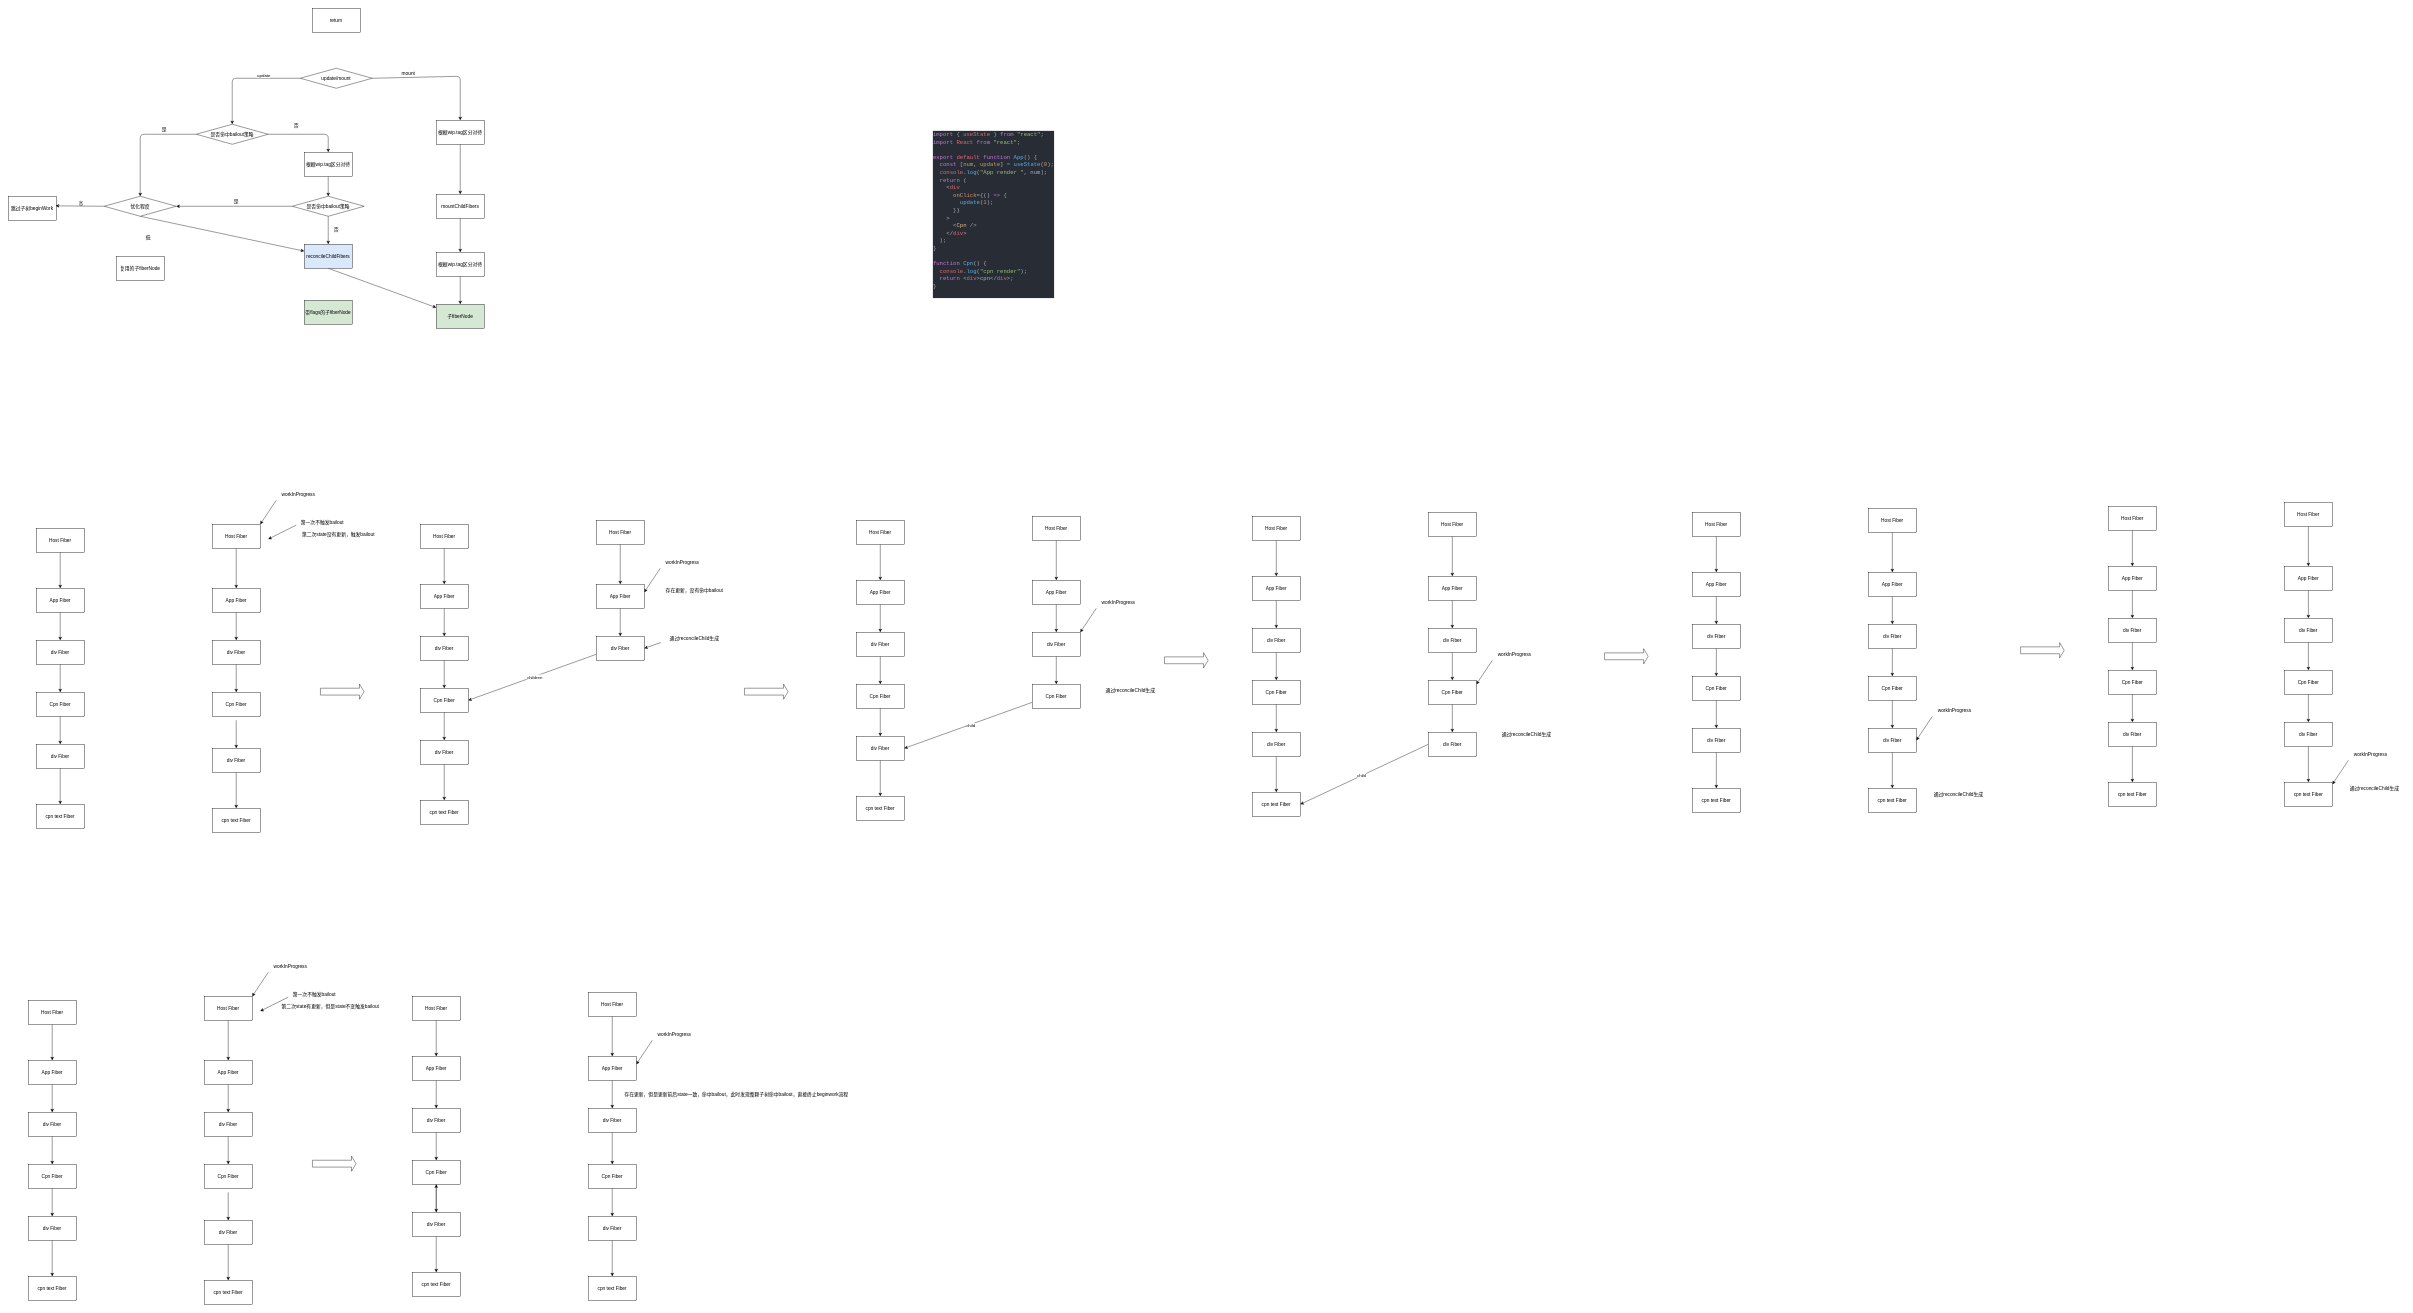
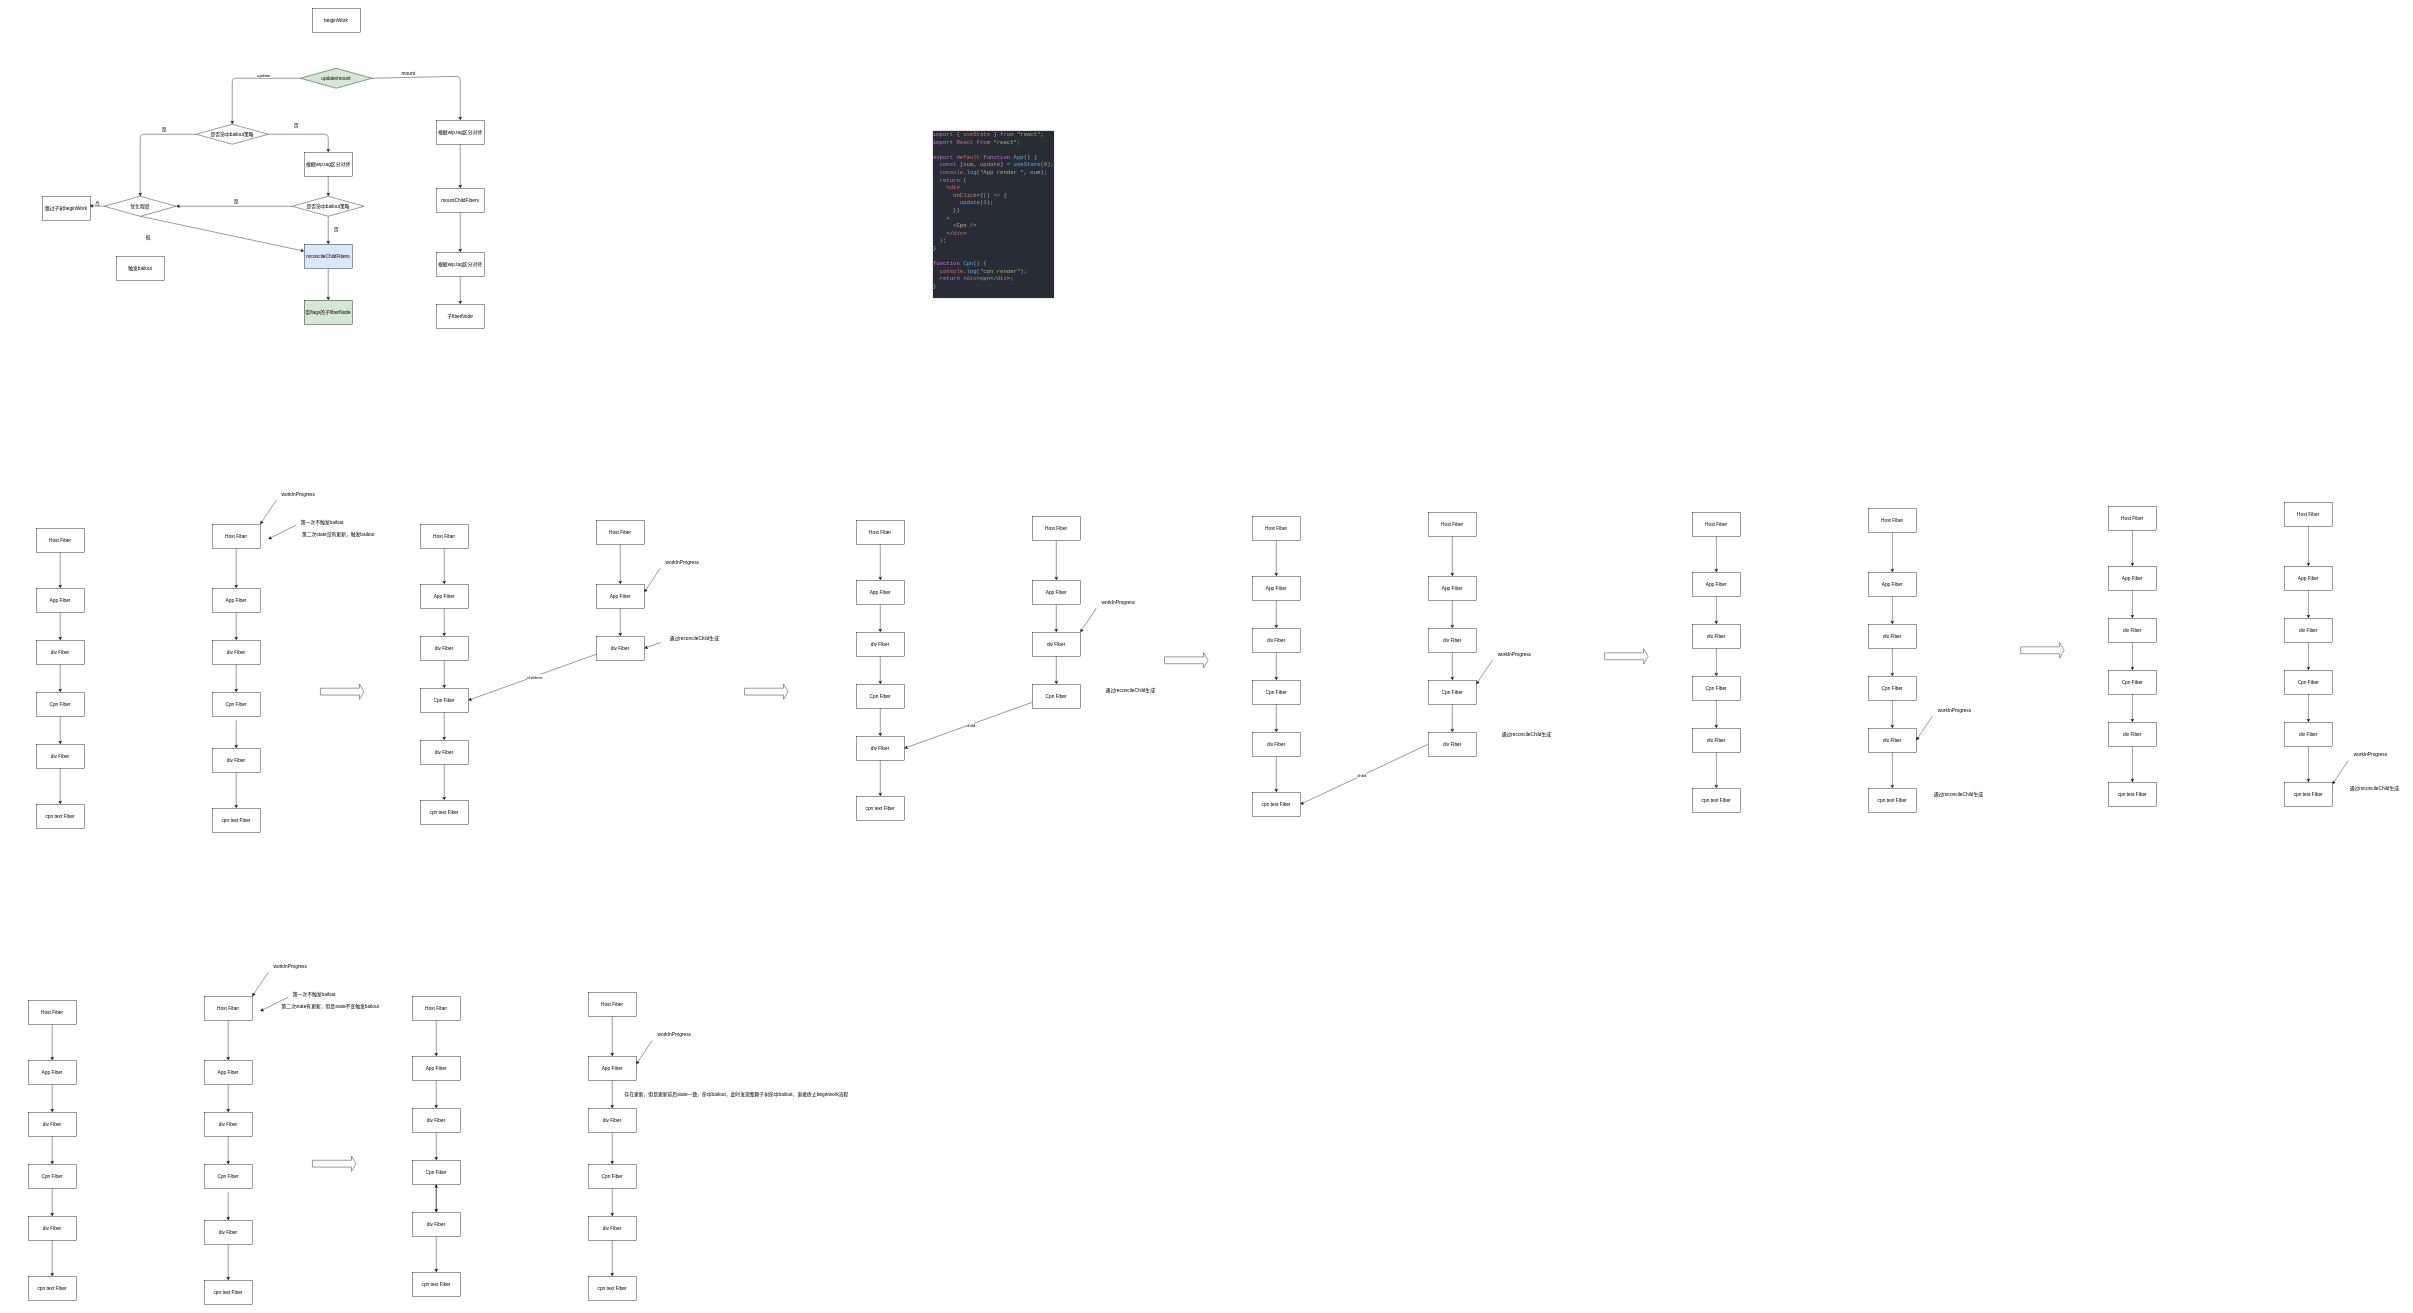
- <mxCell id="2" value="return" style="rounded=0;whiteSpace=wrap;html=1;" parent="1" vertex="1"><mxGeometry x="780" y="20" width="120" height="60" as="geometry" /></mxCell>
+ <mxCell id="2" value="beiginWork" style="rounded=0;whiteSpace=wrap;html=1;" parent="1" vertex="1"><mxGeometry x="780" y="20" width="120" height="60" as="geometry" /></mxCell>
- <mxCell id="6" value="update/mount" style="rhombus;whiteSpace=wrap;html=1;" parent="1" vertex="1"><mxGeometry x="750" y="170" width="180" height="50" as="geometry" /></mxCell>
+ <mxCell id="6" value="update/mount" style="rhombus;whiteSpace=wrap;html=1;fillColor=#d5e8d4;" parent="1" vertex="1"><mxGeometry x="750" y="170" width="180" height="50" as="geometry" /></mxCell>
- <mxCell id="10" value="mountChildFibers" style="rounded=0;whiteSpace=wrap;html=1;" parent="1" vertex="1"><mxGeometry x="1090" y="485" width="120" height="60" as="geometry" /></mxCell>
+ <mxCell id="10" value="mountChildFibers" style="rounded=0;whiteSpace=wrap;html=1;" parent="1" vertex="1"><mxGeometry x="1090" y="470" width="120" height="60" as="geometry" /></mxCell>
- <mxCell id="33" value="跳过子树beginWork" style="rounded=0;whiteSpace=wrap;html=1;" parent="1" vertex="1"><mxGeometry x="20" y="490" width="120" height="60" as="geometry" /></mxCell>
+ <mxCell id="33" value="跳过子树beginWork" style="rounded=0;whiteSpace=wrap;html=1;" parent="1" vertex="1"><mxGeometry x="105" y="490" width="120" height="60" as="geometry" /></mxCell>
- <mxCell id="31" value="复用的子fiberNode" style="rounded=0;whiteSpace=wrap;html=1;" parent="1" vertex="1"><mxGeometry x="290" y="640" width="120" height="60" as="geometry" /></mxCell>
+ <mxCell id="31" value="触发bailout" style="rounded=0;whiteSpace=wrap;html=1;" parent="1" vertex="1"><mxGeometry x="290" y="640" width="120" height="60" as="geometry" /></mxCell>
- <mxCell id="27" style="edgeStyle=none;html=1;exitX=0.5;exitY=1;exitDx=0;exitDy=0;" parent="1" source="28" target="36" edge="1"><mxGeometry relative="1" as="geometry" /></mxCell>
+ <mxCell id="27" style="edgeStyle=none;html=1;exitX=0.5;exitY=1;exitDx=0;exitDy=0;entryX=0.5;entryY=0;entryDx=0;entryDy=0;" parent="1" source="28" target="30" edge="1"><mxGeometry relative="1" as="geometry" /></mxCell>
- <mxCell id="36" value="&lt;span style=&quot;color: rgb(0, 0, 0); text-wrap-mode: nowrap;&quot;&gt;子fiberNode&lt;/span&gt;" style="rounded=0;whiteSpace=wrap;html=1;fillColor=#d5e8d4;" parent="1" vertex="1"><mxGeometry x="1090" y="760" width="120" height="60" as="geometry" /></mxCell>
+ <mxCell id="36" value="&lt;span style=&quot;color: rgb(0, 0, 0); text-wrap-mode: nowrap;&quot;&gt;子fiberNode&lt;/span&gt;" style="rounded=0;whiteSpace=wrap;html=1;" parent="1" vertex="1"><mxGeometry x="1090" y="760" width="120" height="60" as="geometry" /></mxCell>
- <mxCell id="83" value="存在更新，没有命中bailout" style="text;html=1;align=center;verticalAlign=middle;resizable=0;points=[];autosize=1;strokeColor=none;fillColor=none;" parent="1" vertex="1"><mxGeometry x="1650" y="1460" width="170" height="30" as="geometry" /></mxCell>
